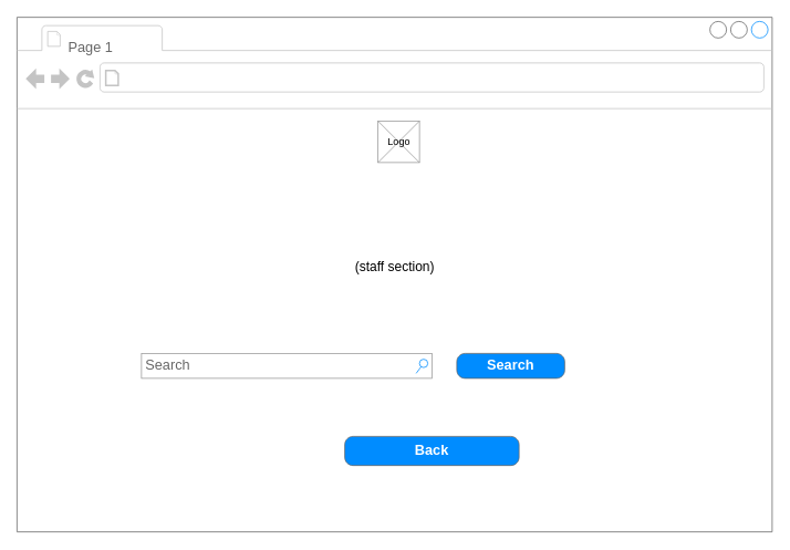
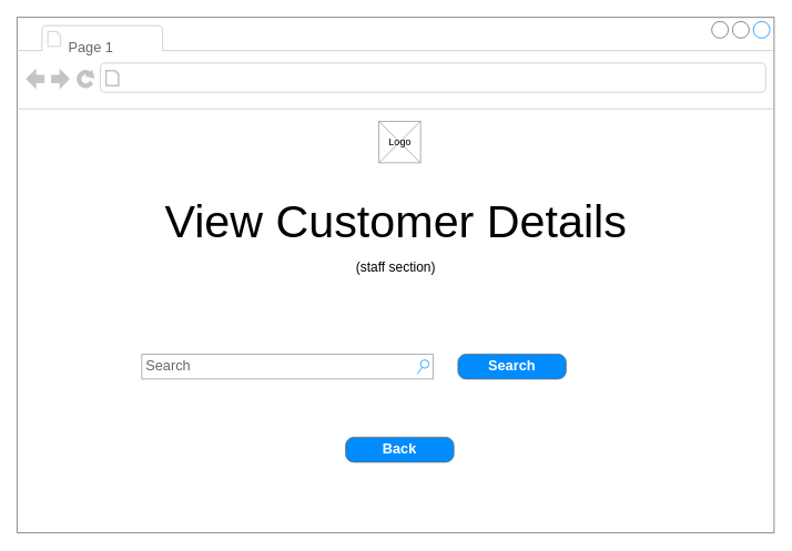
+ <mxCell id="7" value="&lt;font style=&quot;font-size: 55px;&quot;&gt;View Customer Details&lt;/font&gt;" style="text;html=1;align=center;verticalAlign=middle;resizable=0;points=[];autosize=1;strokeColor=none;fillColor=none;" vertex="1" parent="1"><mxGeometry x="185" y="225" width="580" height="80" as="geometry" /></mxCell>
- <mxCell id="11" value="Back" style="strokeWidth=1;shadow=0;dashed=0;align=center;html=1;shape=mxgraph.mockup.buttons.button;strokeColor=#666666;fontColor=#ffffff;mainText=;buttonStyle=round;fontSize=17;fontStyle=1;fillColor=#008cff;whiteSpace=wrap;" vertex="1" parent="1"><mxGeometry x="415" y="525" width="210" height="35" as="geometry" /></mxCell>
+ <mxCell id="11" value="Back" style="strokeWidth=1;shadow=0;dashed=0;align=center;html=1;shape=mxgraph.mockup.buttons.button;strokeColor=#666666;fontColor=#ffffff;mainText=;buttonStyle=round;fontSize=17;fontStyle=1;fillColor=#008cff;whiteSpace=wrap;" vertex="1" parent="1"><mxGeometry x="415" y="525" width="130" height="30" as="geometry" /></mxCell>
